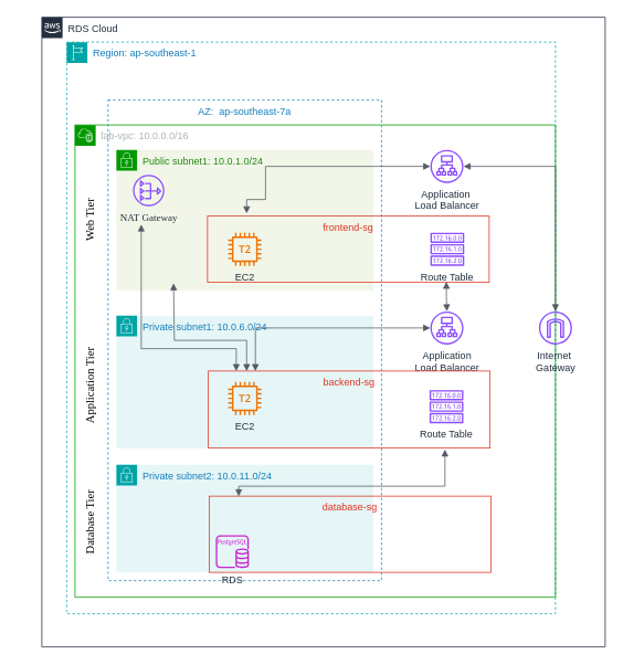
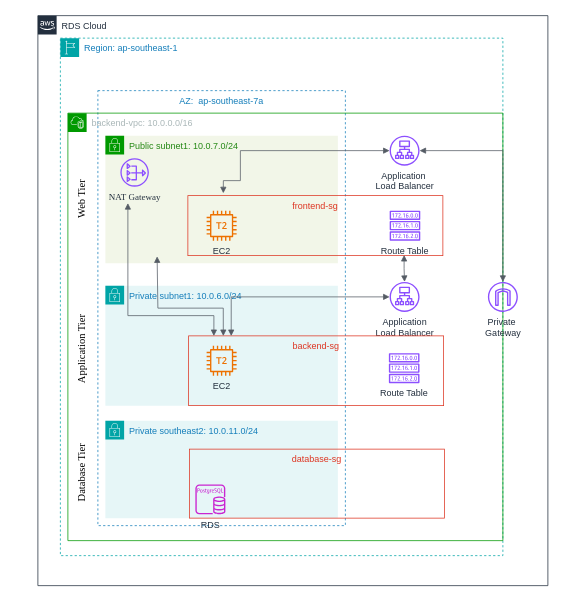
- <mxCell id="18" value="lab-vpc: 10.0.0.0/16" style="points=[[0,0],[0.25,0],[0.5,0],[0.75,0],[1,0],[1,0.25],[1,0.5],[1,0.75],[1,1],[0.75,1],[0.5,1],[0.25,1],[0,1],[0,0.75],[0,0.5],[0,0.25]];outlineConnect=0;gradientColor=none;html=1;whiteSpace=wrap;fontSize=12;fontStyle=0;container=1;pointerEvents=0;collapsible=0;recursiveResize=0;shape=mxgraph.aws4.group;grIcon=mxgraph.aws4.group_vpc2;strokeColor=#009900;fillColor=none;verticalAlign=top;align=left;spacingLeft=30;fontColor=#AAB7B8;dashed=0;" vertex="1" parent="3"><mxGeometry x="10" y="100" width="580" height="570" as="geometry" /></mxCell>
+ <mxCell id="18" value="backend-vpc: 10.0.0.0/16" style="points=[[0,0],[0.25,0],[0.5,0],[0.75,0],[1,0],[1,0.25],[1,0.5],[1,0.75],[1,1],[0.75,1],[0.5,1],[0.25,1],[0,1],[0,0.75],[0,0.5],[0,0.25]];outlineConnect=0;gradientColor=none;html=1;whiteSpace=wrap;fontSize=12;fontStyle=0;container=1;pointerEvents=0;collapsible=0;recursiveResize=0;shape=mxgraph.aws4.group;grIcon=mxgraph.aws4.group_vpc2;strokeColor=#009900;fillColor=none;verticalAlign=top;align=left;spacingLeft=30;fontColor=#AAB7B8;dashed=0;" vertex="1" parent="3"><mxGeometry x="10" y="100" width="580" height="570" as="geometry" /></mxCell>
- <mxCell id="5" value="Public subnet1: 10.0.1.0/24" style="points=[[0,0],[0.25,0],[0.5,0],[0.75,0],[1,0],[1,0.25],[1,0.5],[1,0.75],[1,1],[0.75,1],[0.5,1],[0.25,1],[0,1],[0,0.75],[0,0.5],[0,0.25]];outlineConnect=0;gradientColor=none;html=1;whiteSpace=wrap;fontSize=12;fontStyle=0;container=1;pointerEvents=0;collapsible=0;recursiveResize=0;shape=mxgraph.aws4.group;grIcon=mxgraph.aws4.group_security_group;grStroke=0;strokeColor=#009900;fillColor=#F2F6E8;verticalAlign=top;align=left;spacingLeft=30;fontColor=#248814;dashed=0;" parent="3" vertex="1"><mxGeometry x="60" y="130" width="310" height="170" as="geometry" /></mxCell>
+ <mxCell id="5" value="Public subnet1: 10.0.7.0/24" style="points=[[0,0],[0.25,0],[0.5,0],[0.75,0],[1,0],[1,0.25],[1,0.5],[1,0.75],[1,1],[0.75,1],[0.5,1],[0.25,1],[0,1],[0,0.75],[0,0.5],[0,0.25]];outlineConnect=0;gradientColor=none;html=1;whiteSpace=wrap;fontSize=12;fontStyle=0;container=1;pointerEvents=0;collapsible=0;recursiveResize=0;shape=mxgraph.aws4.group;grIcon=mxgraph.aws4.group_security_group;grStroke=0;strokeColor=#009900;fillColor=#F2F6E8;verticalAlign=top;align=left;spacingLeft=30;fontColor=#248814;dashed=0;" parent="3" vertex="1"><mxGeometry x="60" y="130" width="310" height="170" as="geometry" /></mxCell>
- <mxCell id="20" value="Internet&amp;nbsp;&lt;div&gt;Gateway&lt;/div&gt;" style="sketch=0;outlineConnect=0;fontColor=#232F3E;gradientColor=none;fillColor=#8C4FFF;strokeColor=none;dashed=0;verticalLabelPosition=bottom;verticalAlign=top;align=center;html=1;fontSize=12;fontStyle=0;aspect=fixed;pointerEvents=1;shape=mxgraph.aws4.internet_gateway;" parent="2" vertex="1"><mxGeometry x="600" y="355" width="40" height="40" as="geometry" /></mxCell>
+ <mxCell id="20" value="Private&amp;nbsp;&lt;div&gt;Gateway&lt;/div&gt;" style="sketch=0;outlineConnect=0;fontColor=#232F3E;gradientColor=none;fillColor=#8C4FFF;strokeColor=none;dashed=0;verticalLabelPosition=bottom;verticalAlign=top;align=center;html=1;fontSize=12;fontStyle=0;aspect=fixed;pointerEvents=1;shape=mxgraph.aws4.internet_gateway;" parent="2" vertex="1"><mxGeometry x="600" y="355" width="40" height="40" as="geometry" /></mxCell>
- <mxCell id="26" value="" style="edgeStyle=orthogonalEdgeStyle;html=1;endArrow=block;elbow=vertical;startArrow=block;startFill=1;endFill=1;strokeColor=#545B64;rounded=0;exitX=0.105;exitY=0.004;exitDx=0;exitDy=0;exitPerimeter=0;entryX=0.84;entryY=1.017;entryDx=0;entryDy=0;entryPerimeter=0;" edge="1" parent="1" source="23" target="22"><mxGeometry width="100" relative="1" as="geometry"><mxPoint x="340" y="450" as="sourcePoint" /><mxPoint x="440" y="450" as="targetPoint" /><Array as="points"><mxPoint x="288" y="586" /><mxPoint x="537" y="586" /></Array></mxGeometry></mxCell>
- <mxCell id="10" value="Private subnet2: 10.0.11.0/24" style="points=[[0,0],[0.25,0],[0.5,0],[0.75,0],[1,0],[1,0.25],[1,0.5],[1,0.75],[1,1],[0.75,1],[0.5,1],[0.25,1],[0,1],[0,0.75],[0,0.5],[0,0.25]];outlineConnect=0;gradientColor=none;html=1;whiteSpace=wrap;fontSize=12;fontStyle=0;container=1;pointerEvents=0;collapsible=0;recursiveResize=0;shape=mxgraph.aws4.group;grIcon=mxgraph.aws4.group_security_group;grStroke=0;strokeColor=#00A4A6;fillColor=#E6F6F7;verticalAlign=top;align=left;spacingLeft=30;fontColor=#147EBA;dashed=0;" parent="3" vertex="1"><mxGeometry x="60" y="510" width="310" height="130" as="geometry" /></mxCell>
+ <mxCell id="10" value="Private southeast2: 10.0.11.0/24" style="points=[[0,0],[0.25,0],[0.5,0],[0.75,0],[1,0],[1,0.25],[1,0.5],[1,0.75],[1,1],[0.75,1],[0.5,1],[0.25,1],[0,1],[0,0.75],[0,0.5],[0,0.25]];outlineConnect=0;gradientColor=none;html=1;whiteSpace=wrap;fontSize=12;fontStyle=0;container=1;pointerEvents=0;collapsible=0;recursiveResize=0;shape=mxgraph.aws4.group;grIcon=mxgraph.aws4.group_security_group;grStroke=0;strokeColor=#00A4A6;fillColor=#E6F6F7;verticalAlign=top;align=left;spacingLeft=30;fontColor=#147EBA;dashed=0;" parent="3" vertex="1"><mxGeometry x="60" y="510" width="310" height="130" as="geometry" /></mxCell>
